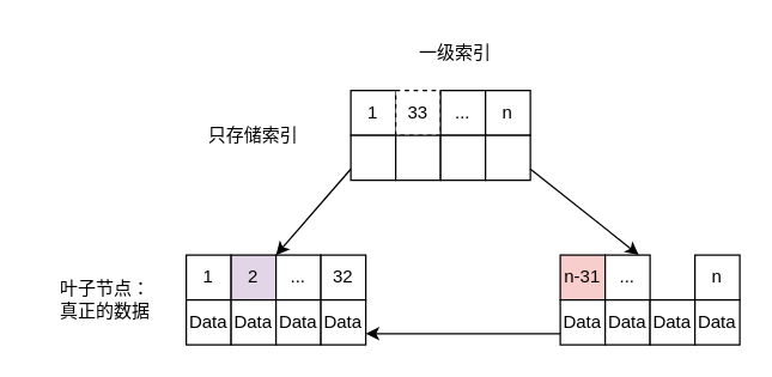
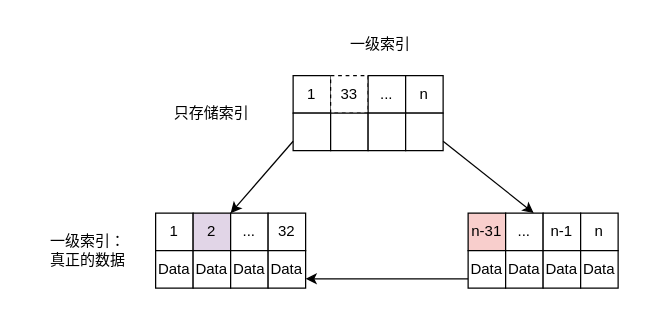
+ <mxCell id="39" value="n-1" style="rounded=0;whiteSpace=wrap;html=1;" parent="38" vertex="1"><mxGeometry width="30" height="30" as="geometry" /></mxCell>
- <mxCell id="52" value="叶子节点：&lt;div&gt;真正的数据&lt;/div&gt;" style="text;html=1;align=center;verticalAlign=middle;whiteSpace=wrap;rounded=0;" parent="1" vertex="1"><mxGeometry x="20" y="185" width="100" height="30" as="geometry" /></mxCell>
+ <mxCell id="52" value="一级索引：&lt;div&gt;真正的数据&lt;/div&gt;" style="text;html=1;align=center;verticalAlign=middle;whiteSpace=wrap;rounded=0;" parent="1" vertex="1"><mxGeometry x="20" y="185" width="100" height="30" as="geometry" /></mxCell>
